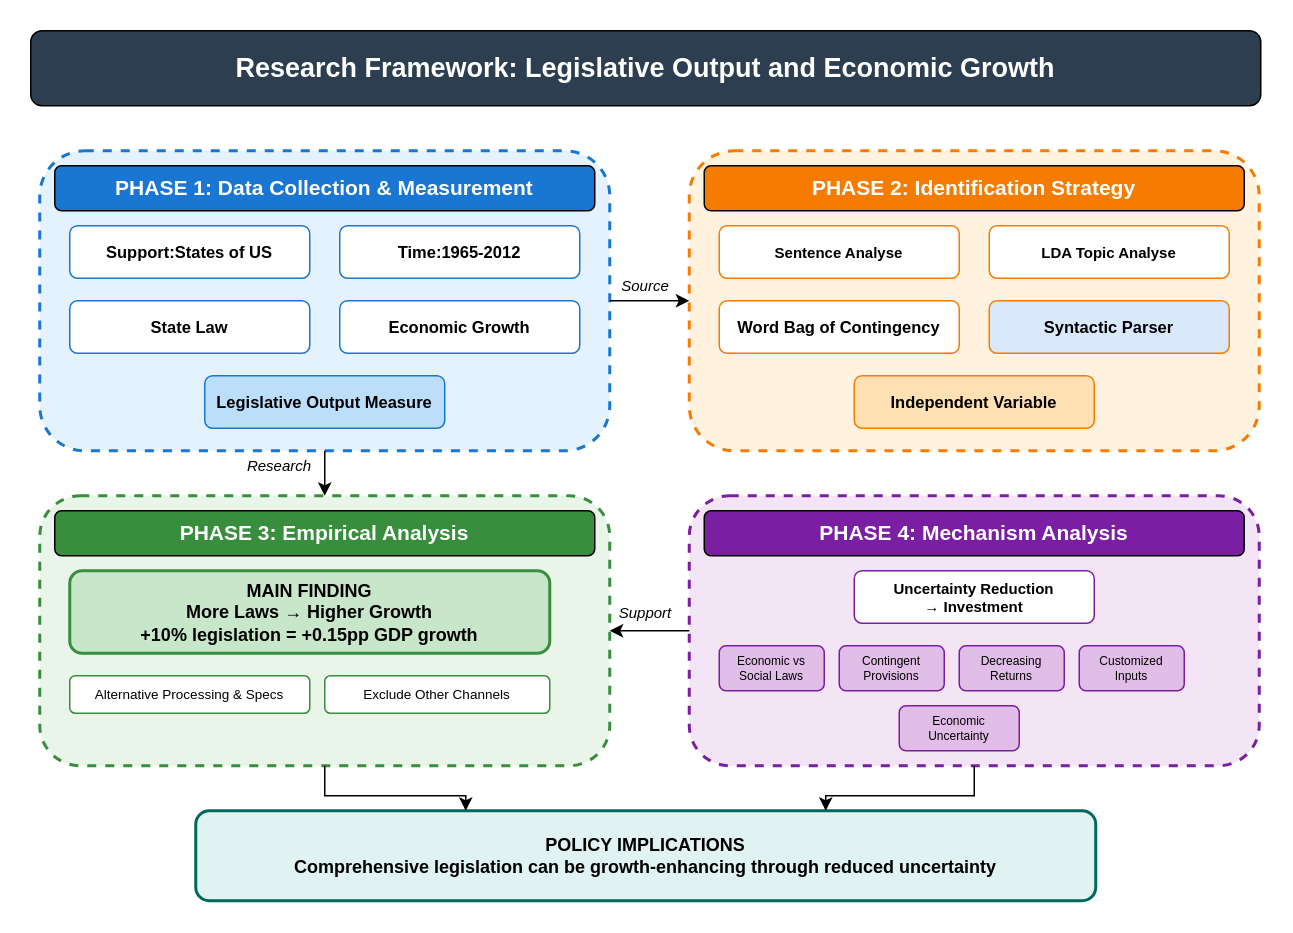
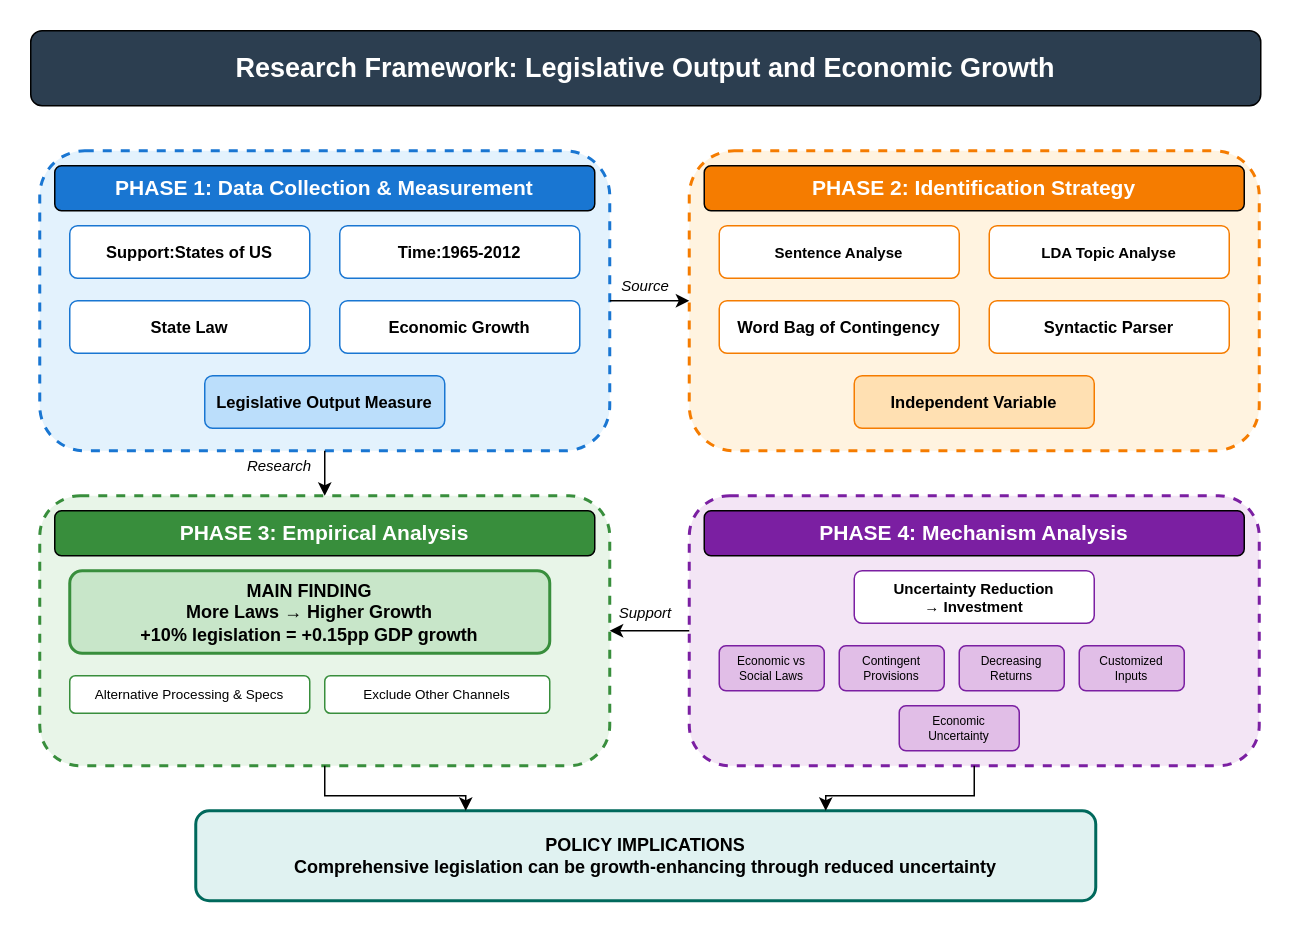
- <mxCell id="15" value="Syntactic Parser" style="rounded=1;whiteSpace=wrap;html=1;fillColor=#dae8fc;strokeColor=#f57c00;fontSize=11;fontStyle=1;" parent="1" vertex="1"><mxGeometry x="659" y="200" width="160" height="35" as="geometry" /></mxCell>
+ <mxCell id="15" value="Syntactic Parser" style="rounded=1;whiteSpace=wrap;html=1;fillColor=#ffffff;strokeColor=#f57c00;fontSize=11;fontStyle=1" parent="1" vertex="1"><mxGeometry x="659" y="200" width="160" height="35" as="geometry" /></mxCell>
